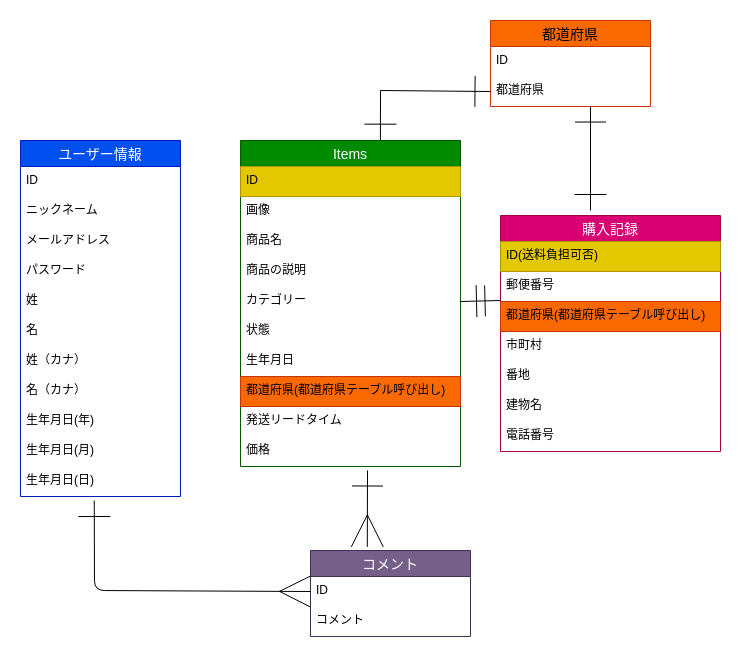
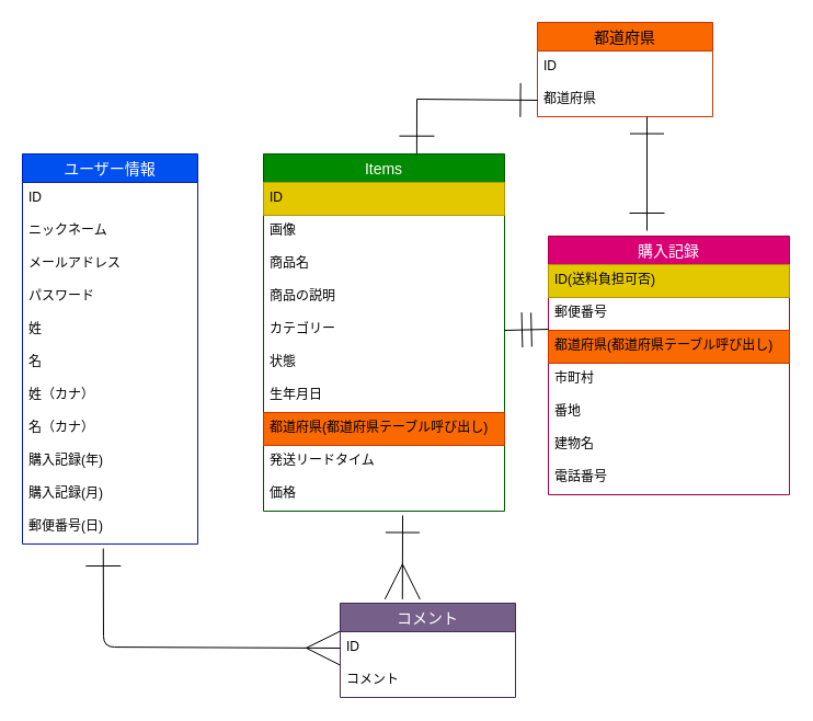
- <mxCell id="11" value="生年月日(年)" style="text;strokeColor=none;fillColor=none;spacingLeft=4;spacingRight=4;overflow=hidden;rotatable=0;points=[[0,0.5],[1,0.5]];portConstraint=eastwest;fontSize=12;" parent="2" vertex="1"><mxGeometry y="266" width="160" height="30" as="geometry" /></mxCell>
+ <mxCell id="11" value="購入記録(年)" style="text;strokeColor=none;fillColor=none;spacingLeft=4;spacingRight=4;overflow=hidden;rotatable=0;points=[[0,0.5],[1,0.5]];portConstraint=eastwest;fontSize=12;" parent="2" vertex="1"><mxGeometry y="266" width="160" height="30" as="geometry" /></mxCell>
- <mxCell id="12" value="生年月日(月)" style="text;strokeColor=none;fillColor=none;spacingLeft=4;spacingRight=4;overflow=hidden;rotatable=0;points=[[0,0.5],[1,0.5]];portConstraint=eastwest;fontSize=12;" parent="2" vertex="1"><mxGeometry y="296" width="160" height="30" as="geometry" /></mxCell>
+ <mxCell id="12" value="購入記録(月)" style="text;strokeColor=none;fillColor=none;spacingLeft=4;spacingRight=4;overflow=hidden;rotatable=0;points=[[0,0.5],[1,0.5]];portConstraint=eastwest;fontSize=12;" parent="2" vertex="1"><mxGeometry y="296" width="160" height="30" as="geometry" /></mxCell>
- <mxCell id="13" value="生年月日(日)" style="text;strokeColor=none;fillColor=none;spacingLeft=4;spacingRight=4;overflow=hidden;rotatable=0;points=[[0,0.5],[1,0.5]];portConstraint=eastwest;fontSize=12;" parent="2" vertex="1"><mxGeometry y="326" width="160" height="30" as="geometry" /></mxCell>
+ <mxCell id="13" value="郵便番号(日)" style="text;strokeColor=none;fillColor=none;spacingLeft=4;spacingRight=4;overflow=hidden;rotatable=0;points=[[0,0.5],[1,0.5]];portConstraint=eastwest;fontSize=12;" parent="2" vertex="1"><mxGeometry y="326" width="160" height="30" as="geometry" /></mxCell>
